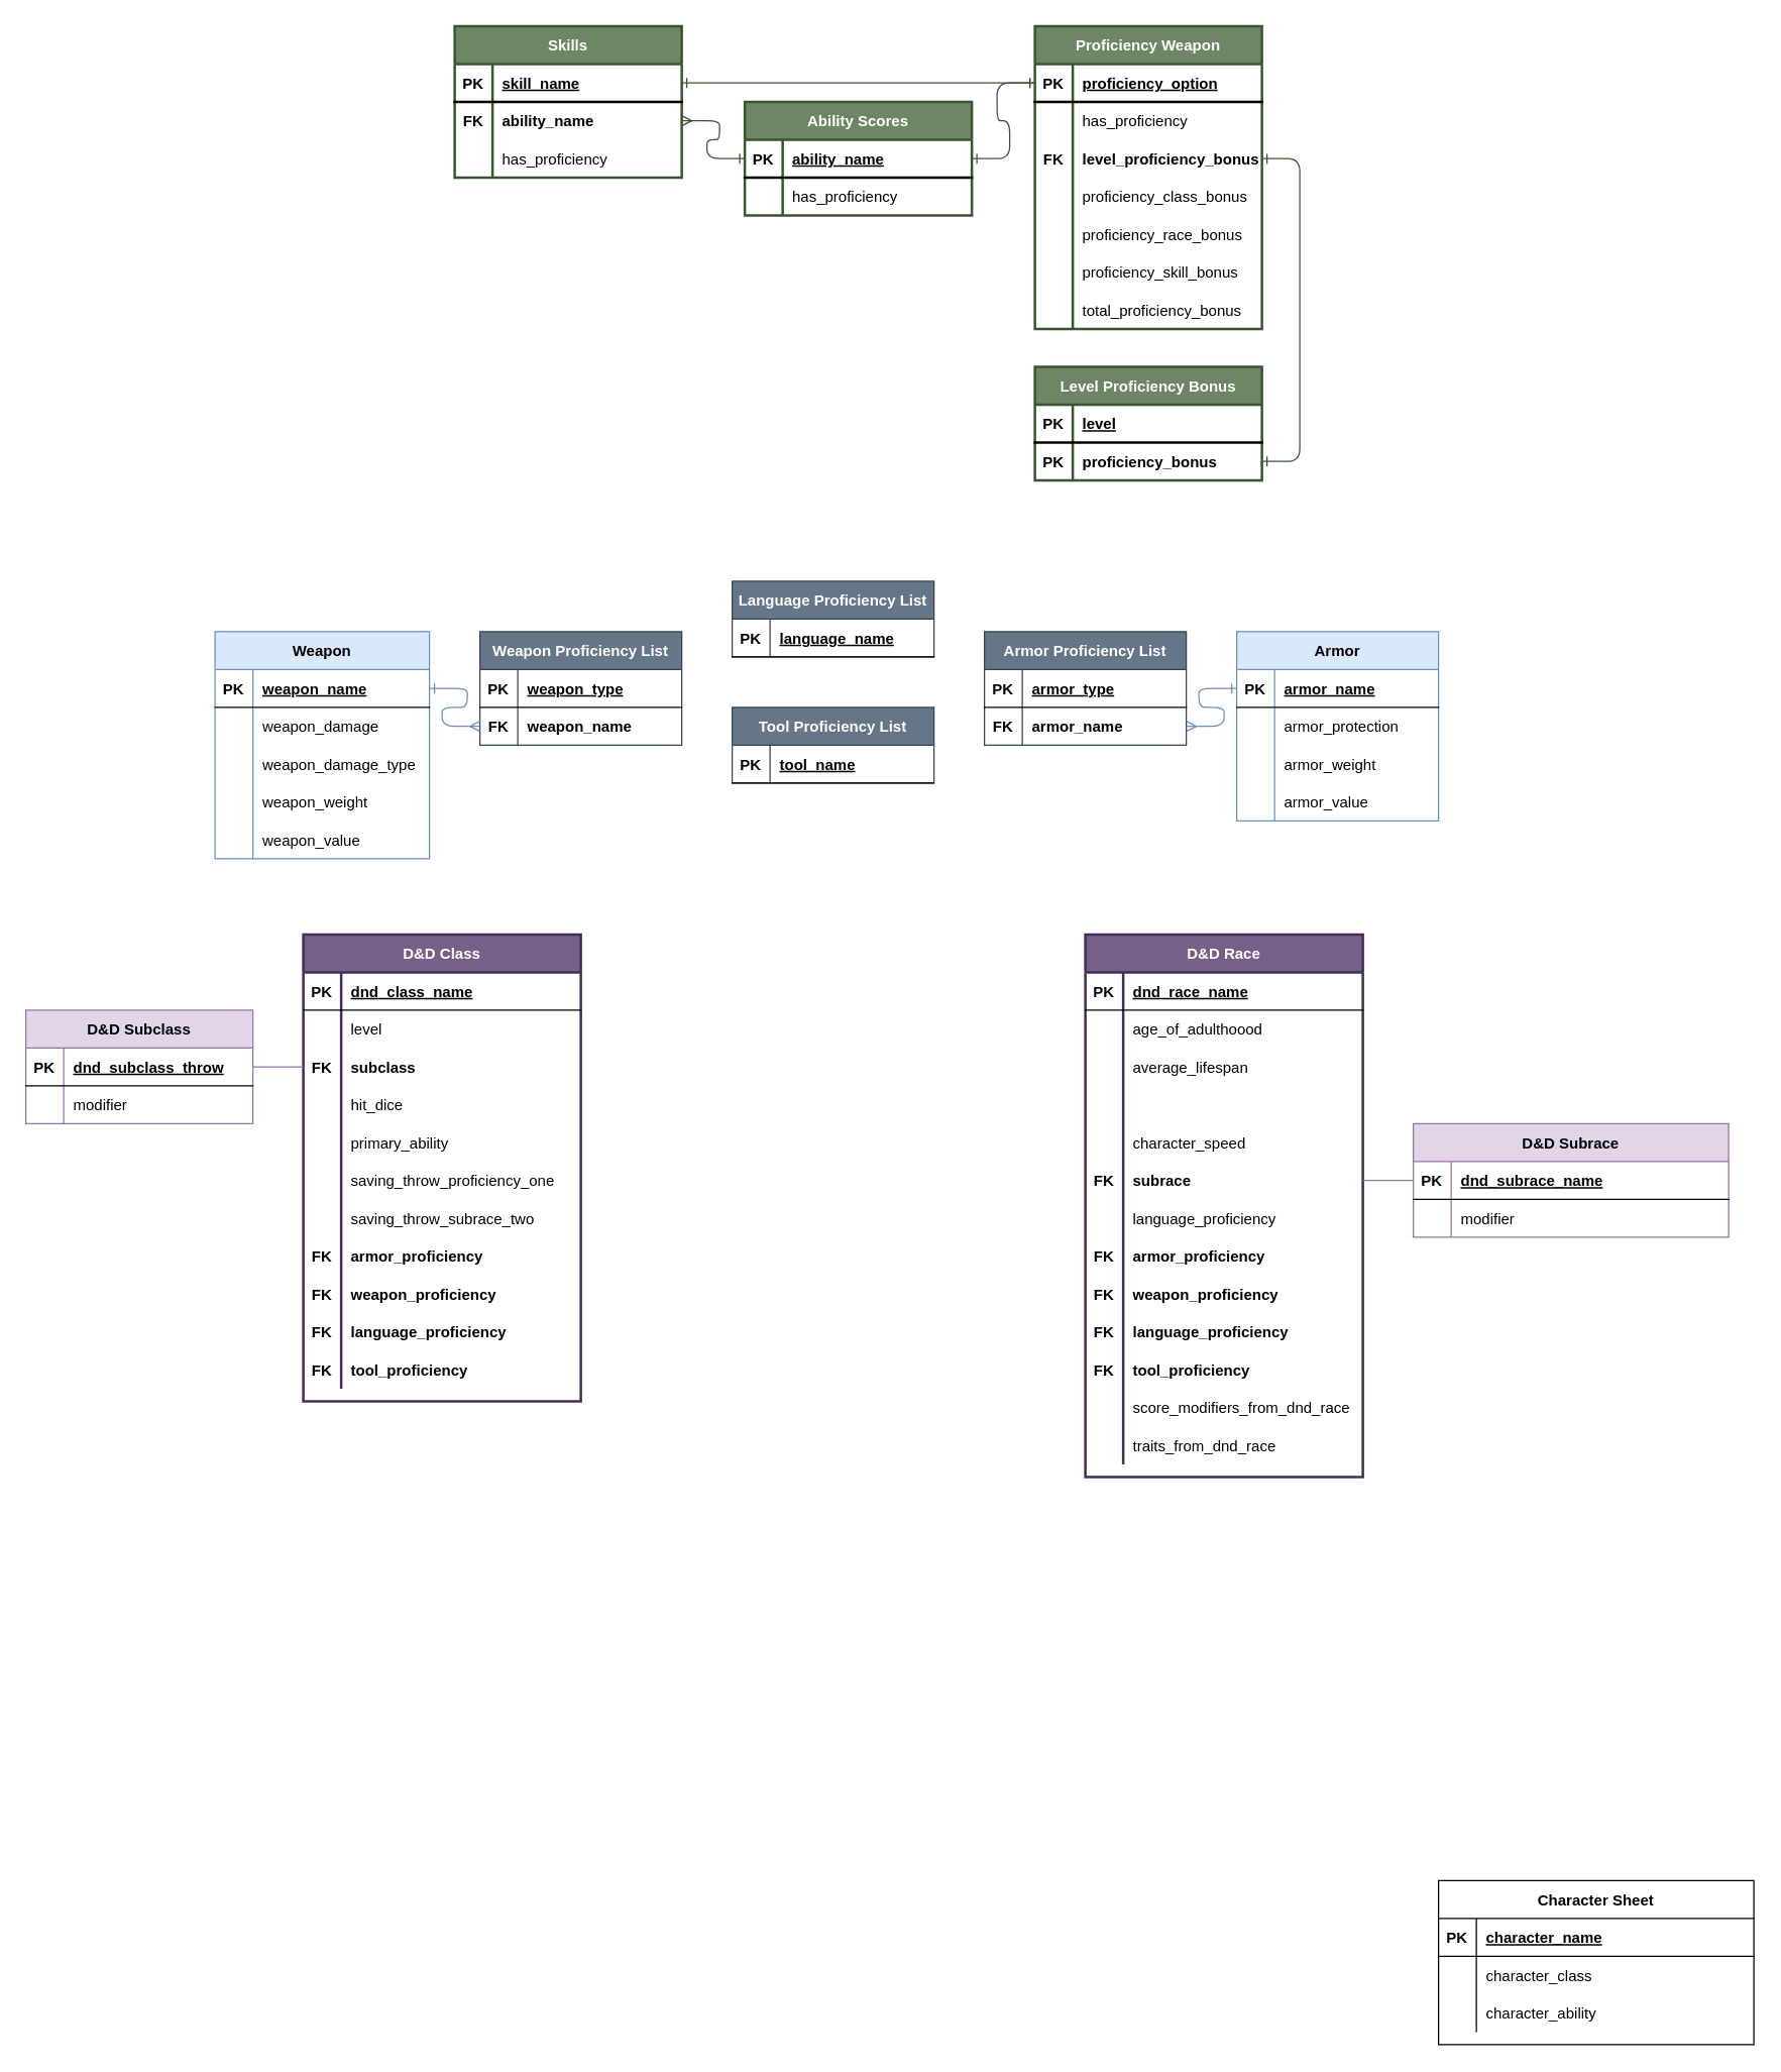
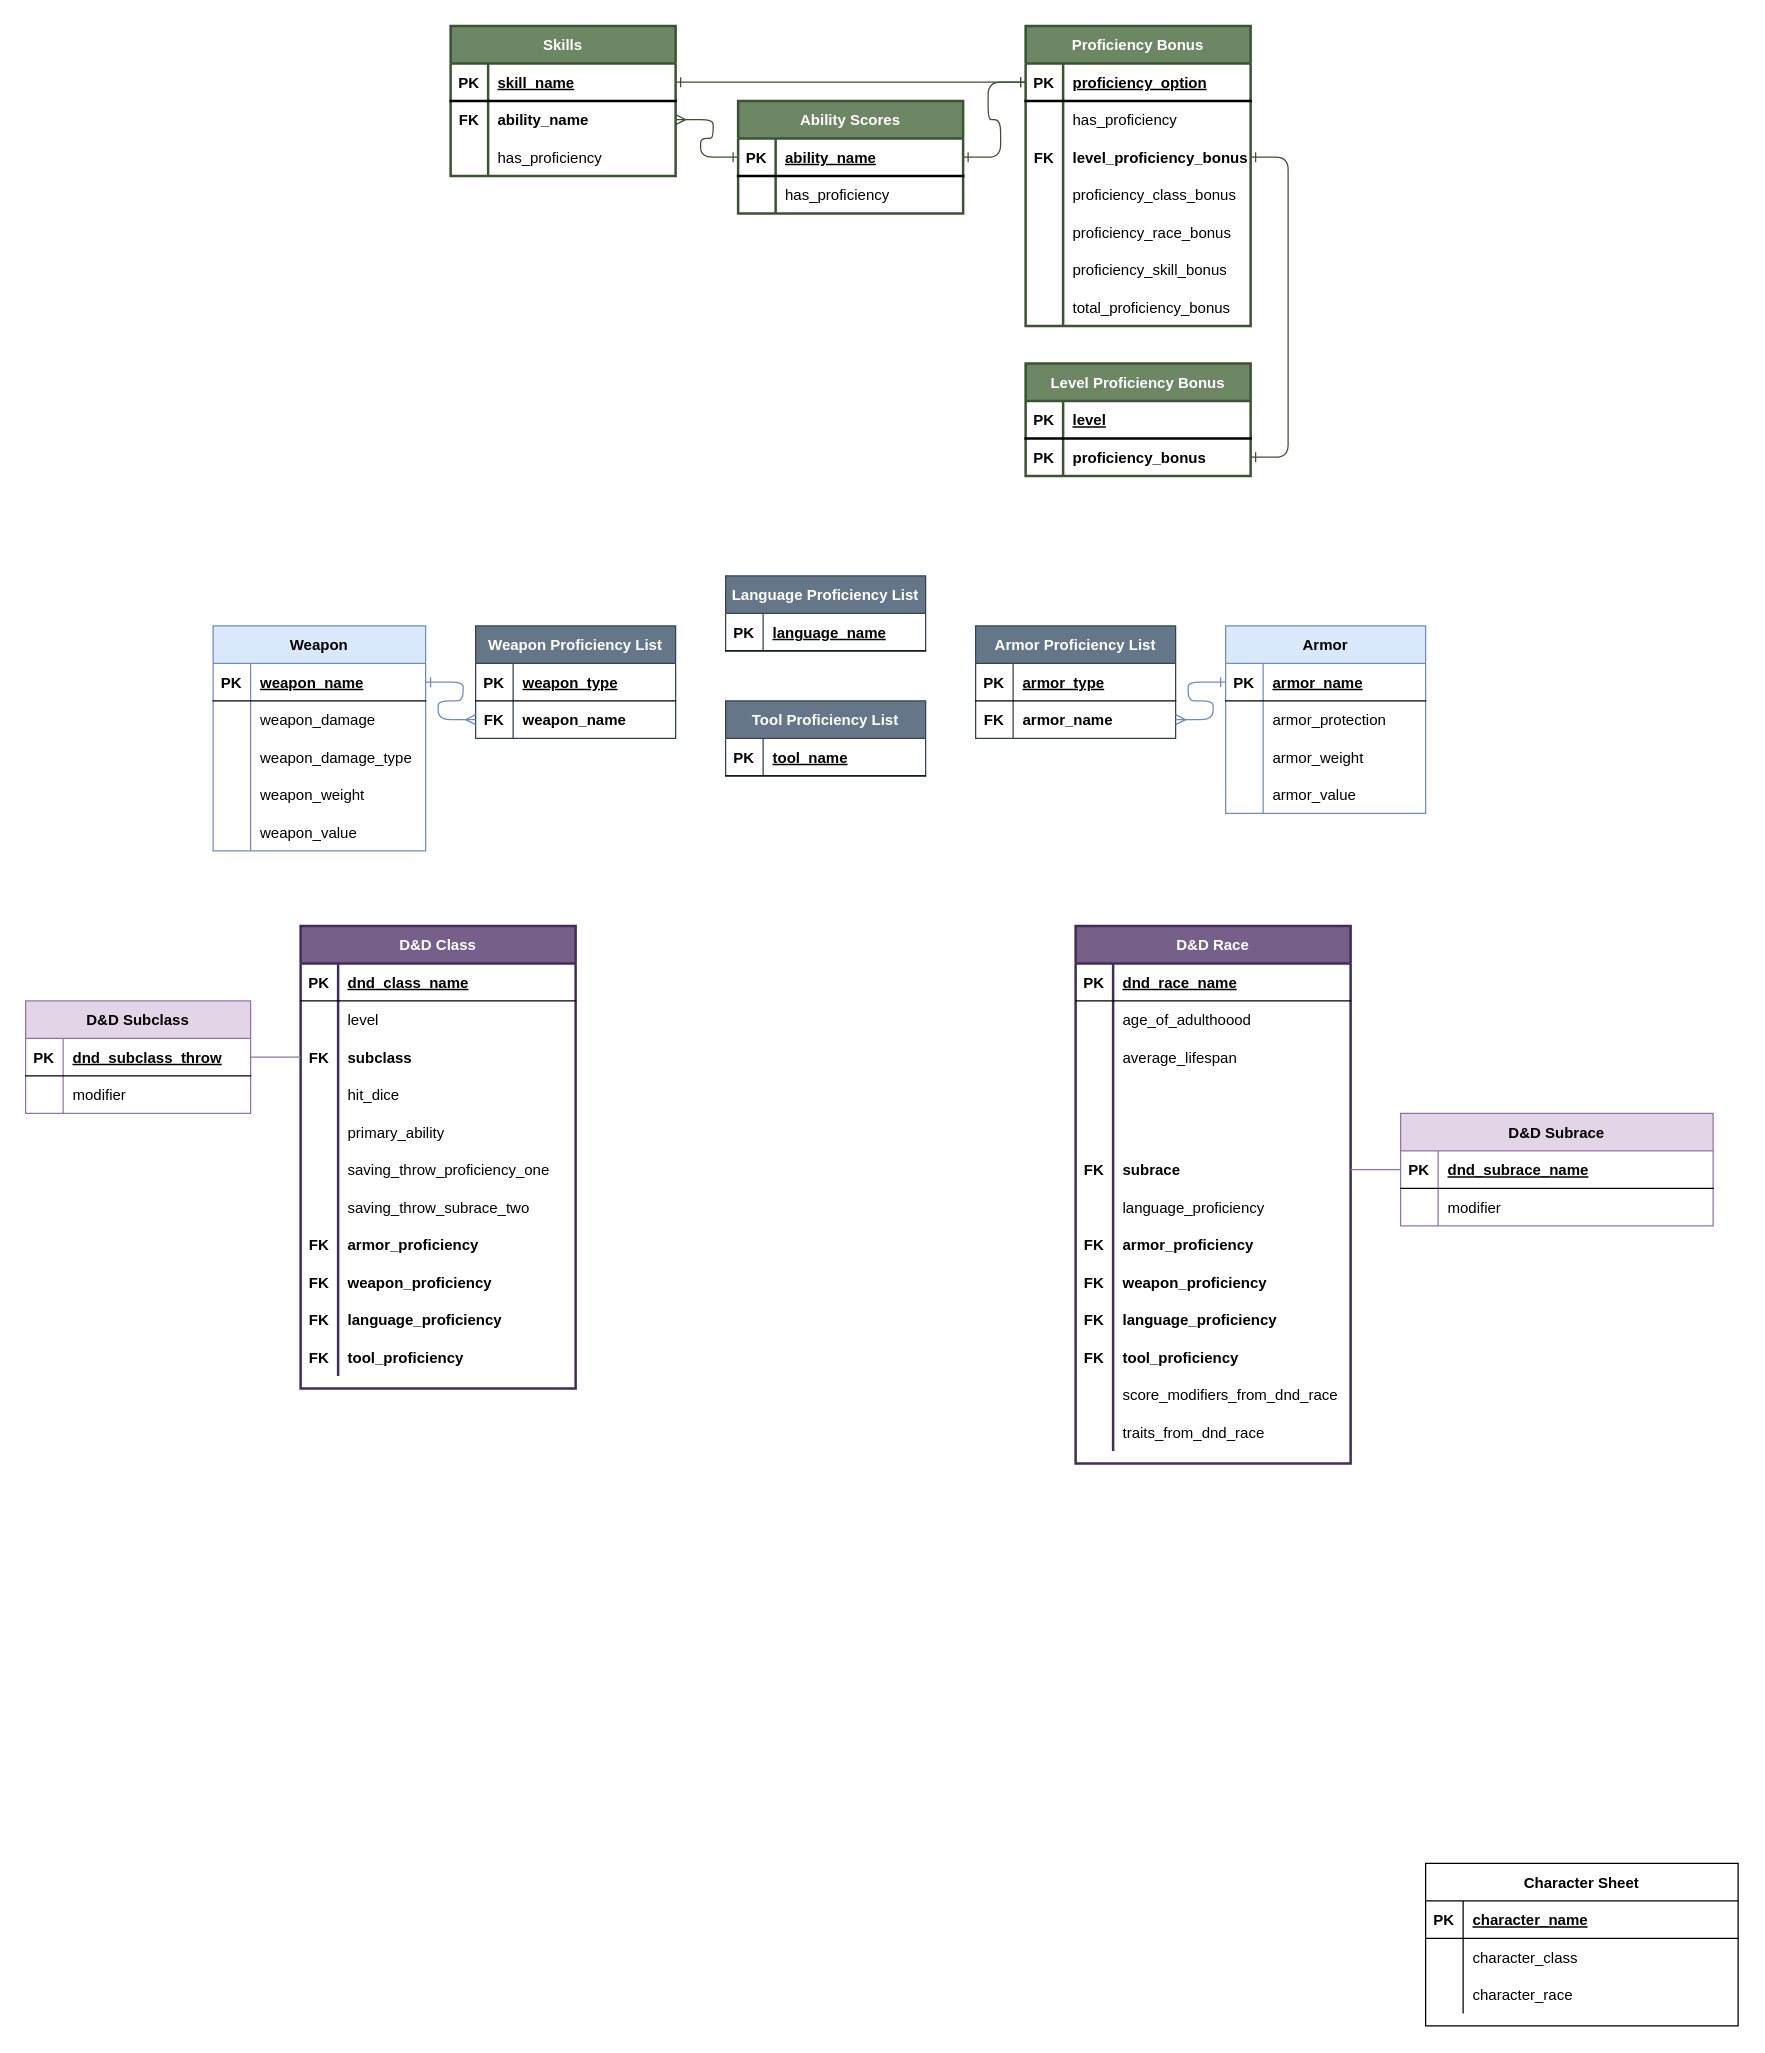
- <mxCell id="178" value="Proficiency Weapon" style="shape=table;startSize=30;container=1;collapsible=1;childLayout=tableLayout;fixedRows=1;rowLines=0;fontStyle=1;align=center;resizeLast=1;strokeWidth=2;fillColor=#6d8764;fontColor=#ffffff;strokeColor=#3A5431;" parent="1" vertex="1"><mxGeometry x="820" y="20" width="180" height="240" as="geometry" /></mxCell>
+ <mxCell id="178" value="Proficiency Bonus" style="shape=table;startSize=30;container=1;collapsible=1;childLayout=tableLayout;fixedRows=1;rowLines=0;fontStyle=1;align=center;resizeLast=1;strokeWidth=2;fillColor=#6d8764;fontColor=#ffffff;strokeColor=#3A5431;" parent="1" vertex="1"><mxGeometry x="820" y="20" width="180" height="240" as="geometry" /></mxCell>
- <mxCell id="74" value="character_speed" style="shape=partialRectangle;overflow=hidden;connectable=0;fillColor=none;top=0;left=0;bottom=0;right=0;align=left;spacingLeft=6;" parent="72" vertex="1"><mxGeometry x="30" width="190" height="30" as="geometry"><mxRectangle width="190" height="30" as="alternateBounds" /></mxGeometry></mxCell>
- <mxCell id="11" value="character_ability" style="shape=partialRectangle;overflow=hidden;connectable=0;fillColor=none;top=0;left=0;bottom=0;right=0;align=left;spacingLeft=6;" parent="9" vertex="1"><mxGeometry x="30" width="220" height="30" as="geometry"><mxRectangle width="220" height="30" as="alternateBounds" /></mxGeometry></mxCell>
+ <mxCell id="11" value="character_race" style="shape=partialRectangle;overflow=hidden;connectable=0;fillColor=none;top=0;left=0;bottom=0;right=0;align=left;spacingLeft=6;" parent="9" vertex="1"><mxGeometry x="30" width="220" height="30" as="geometry"><mxRectangle width="220" height="30" as="alternateBounds" /></mxGeometry></mxCell>
